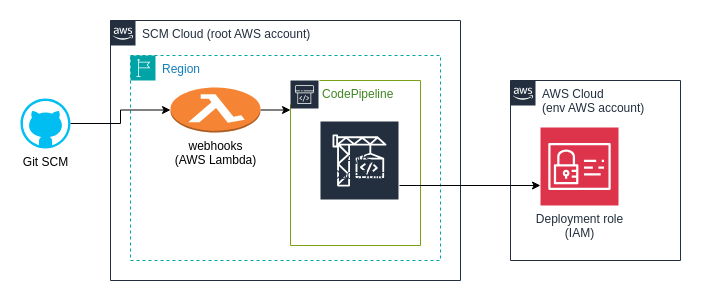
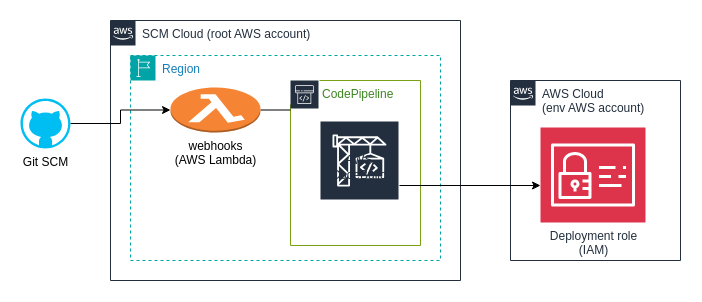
- <mxCell id="9" style="edgeStyle=orthogonalEdgeStyle;rounded=0;orthogonalLoop=1;jettySize=auto;html=1;" edge="1" parent="5" source="10" target="6"><mxGeometry relative="1" as="geometry"><Array as="points"><mxPoint x="130" y="65" /><mxPoint x="130" y="65" /></Array></mxGeometry></mxCell>
+ <mxCell id="9" style="edgeStyle=orthogonalEdgeStyle;rounded=0;orthogonalLoop=1;jettySize=auto;html=1;endArrow=none;" edge="1" parent="5" source="10" target="6"><mxGeometry relative="1" as="geometry"><Array as="points"><mxPoint x="130" y="65" /><mxPoint x="130" y="65" /></Array></mxGeometry></mxCell>
- <mxCell id="3" value="Deployment role&lt;br&gt;(IAM)" style="sketch=0;points=[[0,0,0],[0.25,0,0],[0.5,0,0],[0.75,0,0],[1,0,0],[0,1,0],[0.25,1,0],[0.5,1,0],[0.75,1,0],[1,1,0],[0,0.25,0],[0,0.5,0],[0,0.75,0],[1,0.25,0],[1,0.5,0],[1,0.75,0]];outlineConnect=0;fontColor=#232F3E;fillColor=#DD344C;strokeColor=#ffffff;dashed=0;verticalLabelPosition=bottom;verticalAlign=top;align=center;html=1;fontSize=12;fontStyle=0;aspect=fixed;shape=mxgraph.aws4.resourceIcon;resIcon=mxgraph.aws4.identity_and_access_management;" parent="2" vertex="1"><mxGeometry x="30" y="47" width="78" height="78" as="geometry" /></mxCell>
+ <mxCell id="3" value="Deployment role&lt;br&gt;(IAM)" style="sketch=0;points=[[0,0,0],[0.25,0,0],[0.5,0,0],[0.75,0,0],[1,0,0],[0,1,0],[0.25,1,0],[0.5,1,0],[0.75,1,0],[1,1,0],[0,0.25,0],[0,0.5,0],[0,0.75,0],[1,0.25,0],[1,0.5,0],[1,0.75,0]];outlineConnect=0;fontColor=#232F3E;fillColor=#DD344C;strokeColor=#ffffff;dashed=0;verticalLabelPosition=bottom;verticalAlign=top;align=center;html=1;fontSize=12;fontStyle=0;aspect=fixed;shape=mxgraph.aws4.resourceIcon;resIcon=mxgraph.aws4.identity_and_access_management;" parent="2" vertex="1"><mxGeometry x="30" y="47" width="105" height="95" as="geometry" /></mxCell>
